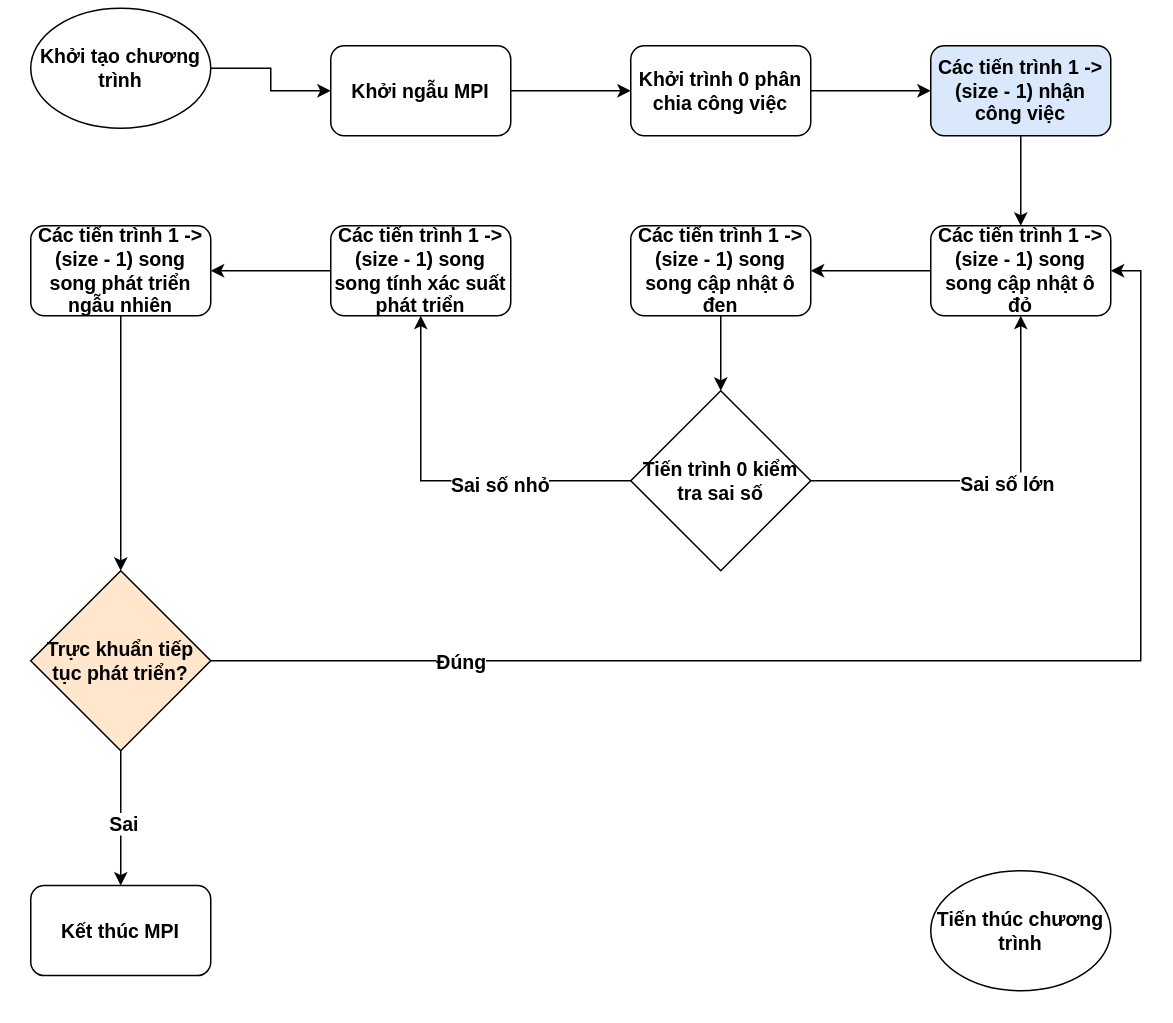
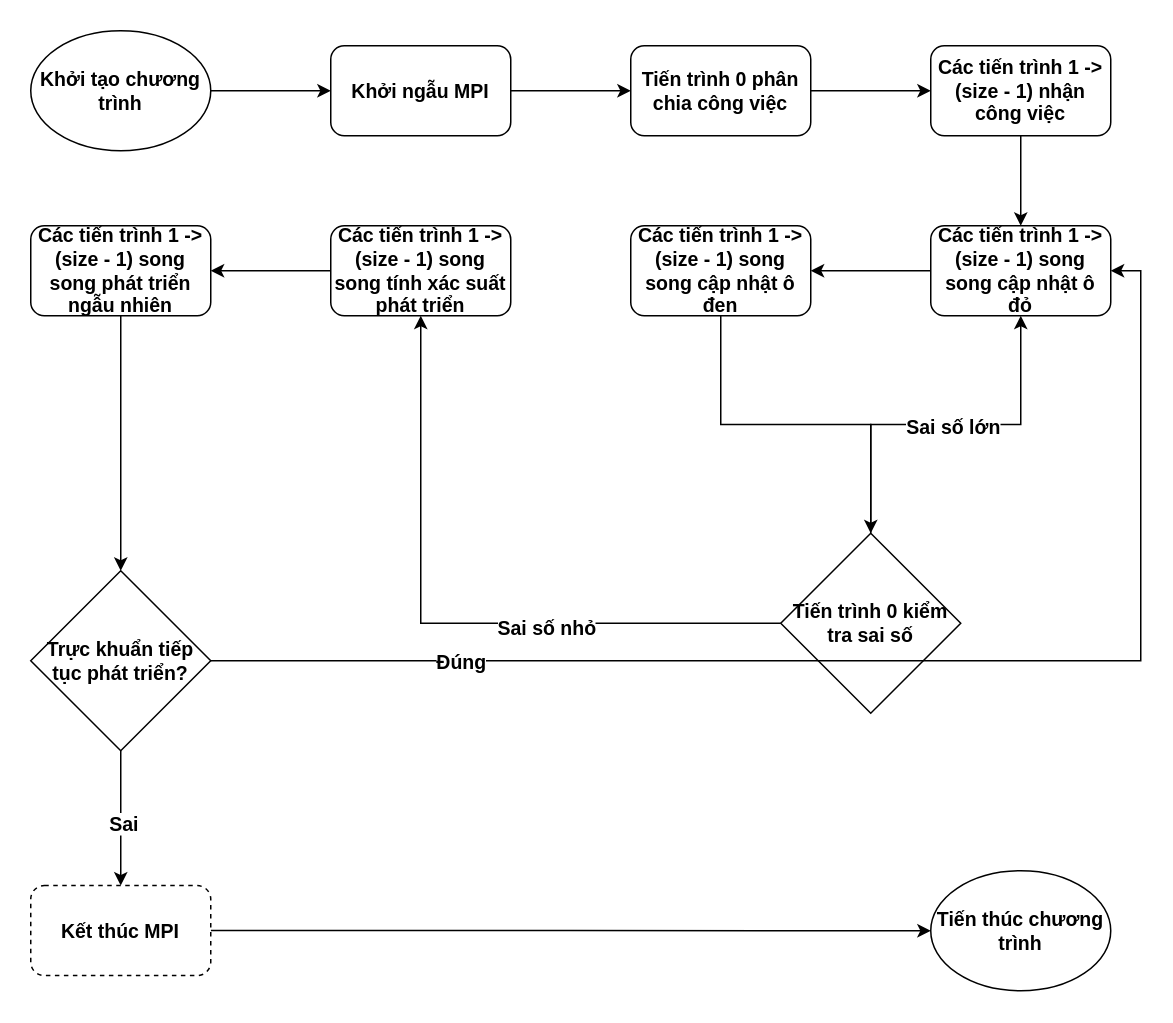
- <mxCell id="3" value="Khởi tạo chương trình" style="ellipse;whiteSpace=wrap;html=1;fontStyle=1;fontSize=13;" parent="1" vertex="1"><mxGeometry x="20" y="5" width="120" height="80" as="geometry" /></mxCell>
+ <mxCell id="3" value="Khởi tạo chương trình" style="ellipse;whiteSpace=wrap;html=1;fontStyle=1;fontSize=13;" parent="1" vertex="1"><mxGeometry x="20" y="20" width="120" height="80" as="geometry" /></mxCell>
- <mxCell id="23" value="Khởi trình 0 phân chia công việc" style="rounded=1;whiteSpace=wrap;html=1;fontStyle=1;fontSize=13;" parent="1" vertex="1"><mxGeometry x="420" y="30" width="120" height="60" as="geometry" /></mxCell>
+ <mxCell id="23" value="Tiến trình 0 phân chia công việc" style="rounded=1;whiteSpace=wrap;html=1;fontStyle=1;fontSize=13;" parent="1" vertex="1"><mxGeometry x="420" y="30" width="120" height="60" as="geometry" /></mxCell>
- <mxCell id="25" value="Các tiến trình 1 -&amp;gt; (size - 1) nhận công việc" style="rounded=1;whiteSpace=wrap;html=1;fontStyle=1;fontSize=13;fillColor=#dae8fc;" parent="1" vertex="1"><mxGeometry x="620" y="30" width="120" height="60" as="geometry" /></mxCell>
+ <mxCell id="25" value="Các tiến trình 1 -&amp;gt; (size - 1) nhận công việc" style="rounded=1;whiteSpace=wrap;html=1;fontStyle=1;fontSize=13;" parent="1" vertex="1"><mxGeometry x="620" y="30" width="120" height="60" as="geometry" /></mxCell>
- <mxCell id="21" value="Tiến trình 0 kiểm tra sai số" style="rhombus;whiteSpace=wrap;html=1;fontStyle=1;fontSize=13;" parent="1" vertex="1"><mxGeometry x="420" y="260" width="120" height="120" as="geometry" /></mxCell>
+ <mxCell id="21" value="Tiến trình 0 kiểm tra sai số" style="rhombus;whiteSpace=wrap;html=1;fontStyle=1;fontSize=13;" parent="1" vertex="1"><mxGeometry x="520" y="355" width="120" height="120" as="geometry" /></mxCell>
- <mxCell id="30" value="Trực khuẩn tiếp tục phát triển?" style="rhombus;whiteSpace=wrap;html=1;fontStyle=1;fontSize=13;fillColor=#ffe6cc;" parent="1" vertex="1"><mxGeometry x="20" y="380" width="120" height="120" as="geometry" /></mxCell>
+ <mxCell id="30" value="Trực khuẩn tiếp tục phát triển?" style="rhombus;whiteSpace=wrap;html=1;fontStyle=1;fontSize=13;" parent="1" vertex="1"><mxGeometry x="20" y="380" width="120" height="120" as="geometry" /></mxCell>
- <mxCell id="15" value="Kết thúc MPI" style="rounded=1;whiteSpace=wrap;html=1;fontStyle=1;fontSize=13;" parent="1" vertex="1"><mxGeometry x="20" y="589.9" width="120" height="60" as="geometry" /></mxCell>
+ <mxCell id="15" value="Kết thúc MPI" style="rounded=1;whiteSpace=wrap;html=1;fontStyle=1;fontSize=13;dashed=1;" parent="1" vertex="1"><mxGeometry x="20" y="589.9" width="120" height="60" as="geometry" /></mxCell>
+ <mxCell id="14" style="edgeStyle=orthogonalEdgeStyle;rounded=0;orthogonalLoop=1;jettySize=auto;html=1;entryX=0;entryY=0.5;entryDx=0;entryDy=0;fontStyle=1;fontSize=13;" parent="1" source="15" target="16" edge="1"><mxGeometry relative="1" as="geometry"><mxPoint x="620" y="627" as="targetPoint" /></mxGeometry></mxCell>
